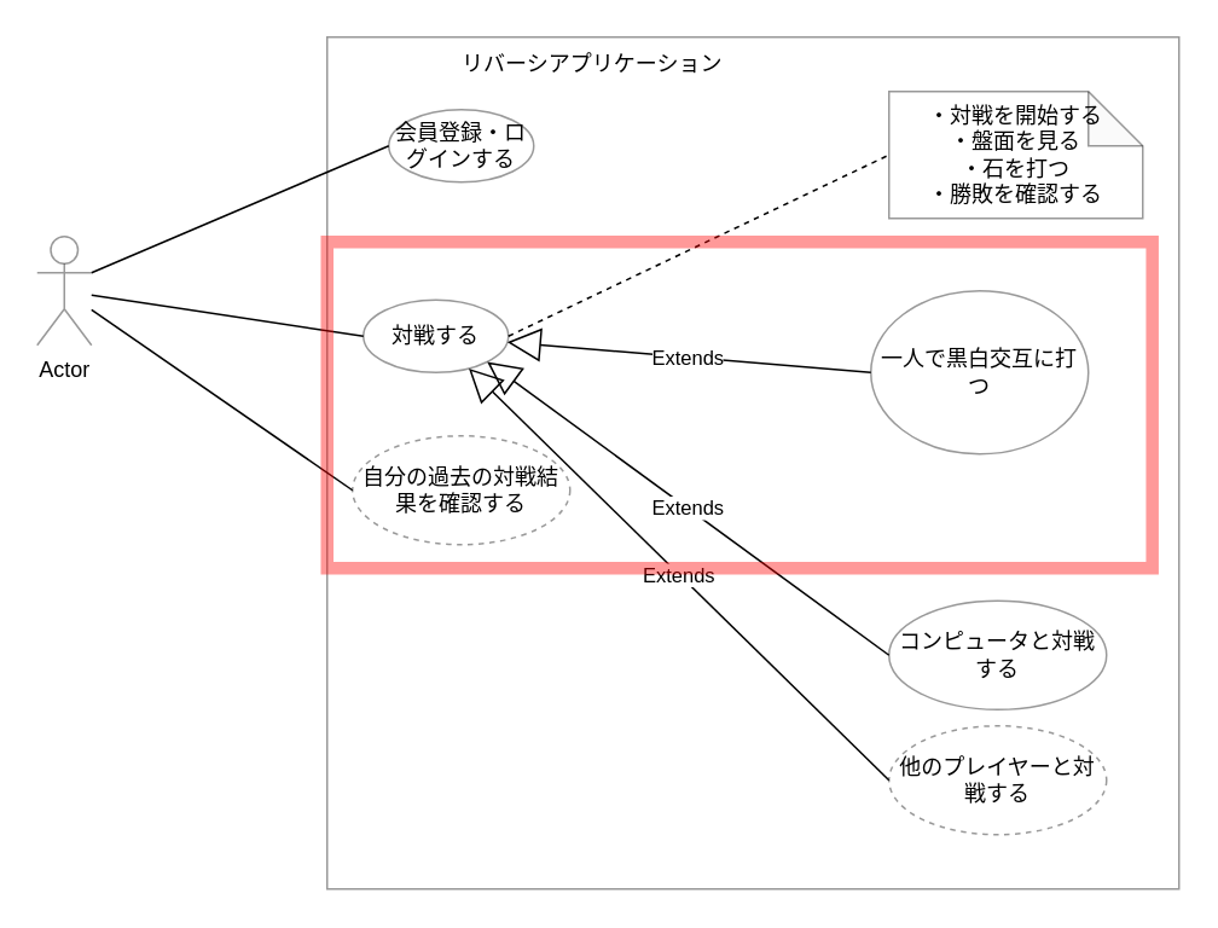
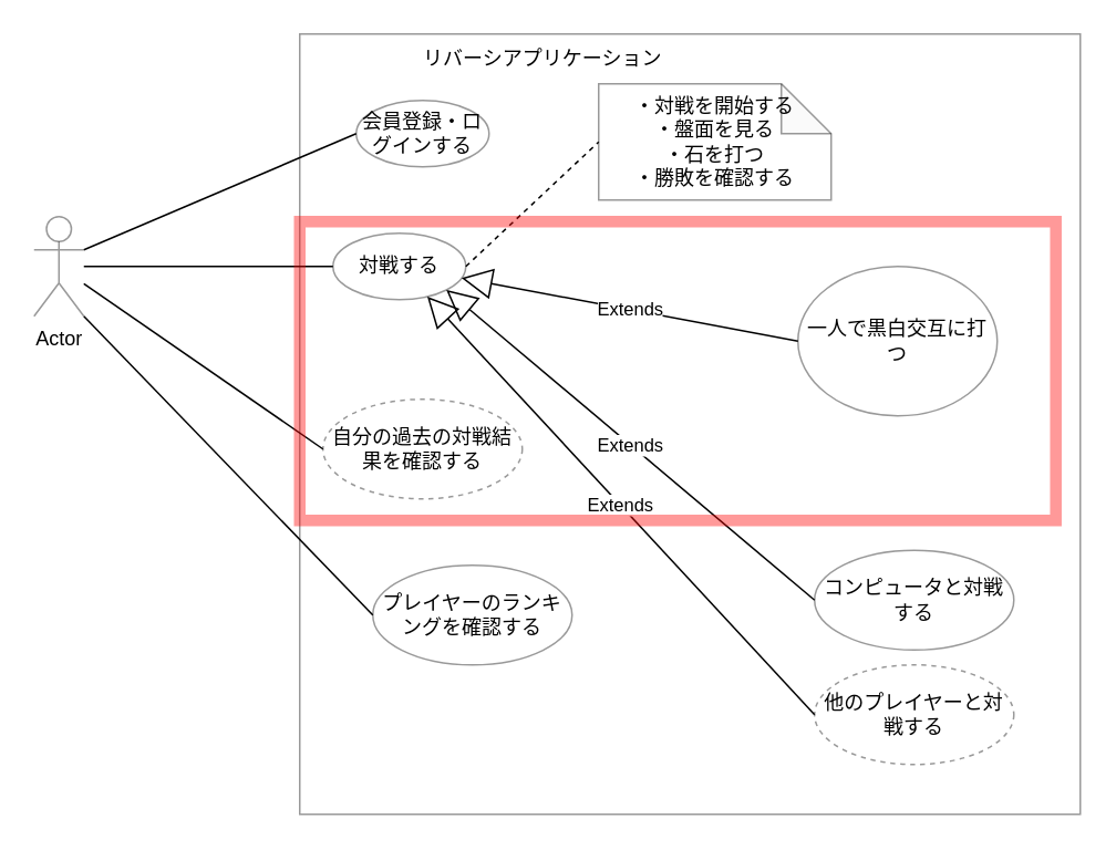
- <mxCell id="9" value="・対戦を開始する&lt;br&gt;・盤面を見る&lt;br&gt;・石を打つ&lt;br&gt;・勝敗を確認する" style="shape=note;whiteSpace=wrap;html=1;backgroundOutline=1;darkOpacity=0.05;strokeColor=#000000;strokeWidth=1;opacity=40;" vertex="1" parent="1"><mxGeometry x="490" y="50" width="140" height="70" as="geometry" /></mxCell>
+ <mxCell id="9" value="・対戦を開始する&lt;br&gt;・盤面を見る&lt;br&gt;・石を打つ&lt;br&gt;・勝敗を確認する" style="shape=note;whiteSpace=wrap;html=1;backgroundOutline=1;darkOpacity=0.05;strokeColor=#000000;strokeWidth=1;opacity=40;" vertex="1" parent="1"><mxGeometry x="360" y="50" width="140" height="70" as="geometry" /></mxCell>
- <mxCell id="6" value="対戦する" style="ellipse;whiteSpace=wrap;html=1;strokeColor=#000000;strokeWidth=1;opacity=40;" vertex="1" parent="1"><mxGeometry x="200" y="165" width="80" height="40" as="geometry" /></mxCell>
+ <mxCell id="6" value="対戦する" style="ellipse;whiteSpace=wrap;html=1;strokeColor=#000000;strokeWidth=1;opacity=40;" vertex="1" parent="1"><mxGeometry x="200" y="140" width="80" height="40" as="geometry" /></mxCell>
+ <mxCell id="20" value="" style="endArrow=none;html=1;entryX=0;entryY=0.5;entryDx=0;entryDy=0;exitX=1;exitY=1;exitDx=0;exitDy=0;exitPerimeter=0;" edge="1" parent="1" source="4" target="8"><mxGeometry width="50" height="50" relative="1" as="geometry"><mxPoint x="50" y="239.997" as="sourcePoint" /><mxPoint x="188" y="310.35" as="targetPoint" /></mxGeometry></mxCell>
+ <mxCell id="8" value="プレイヤーのランキングを確認する" style="ellipse;whiteSpace=wrap;html=1;strokeColor=#000000;strokeWidth=1;opacity=40;" vertex="1" parent="1"><mxGeometry x="224" y="340" width="120" height="60" as="geometry" /></mxCell>
